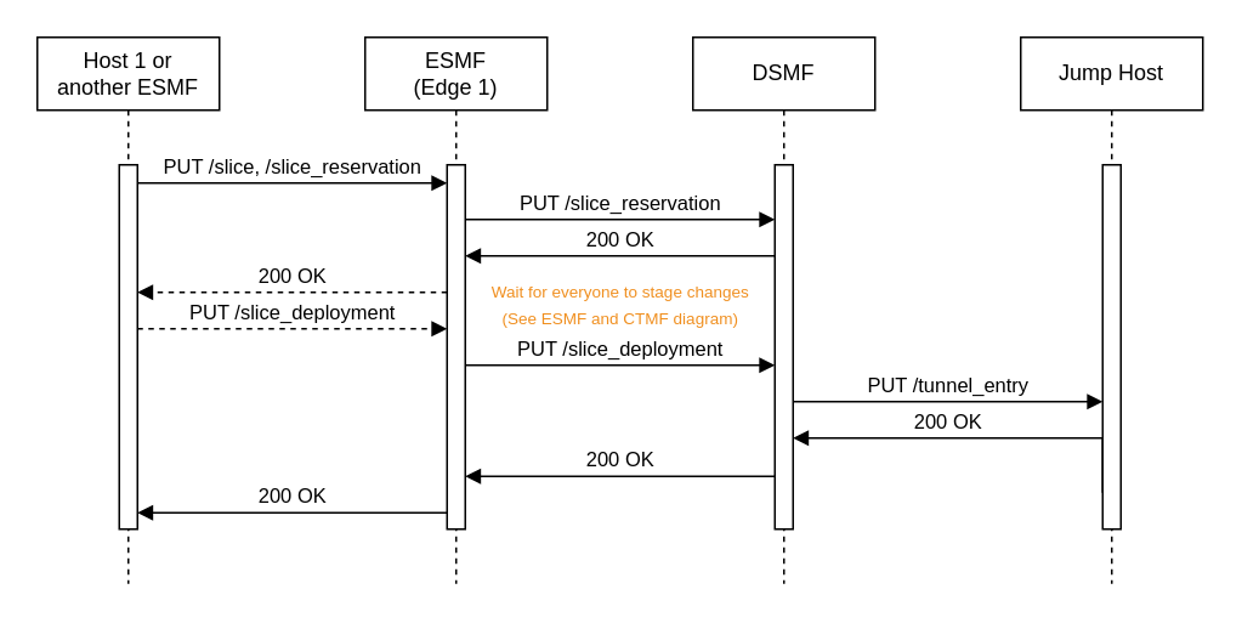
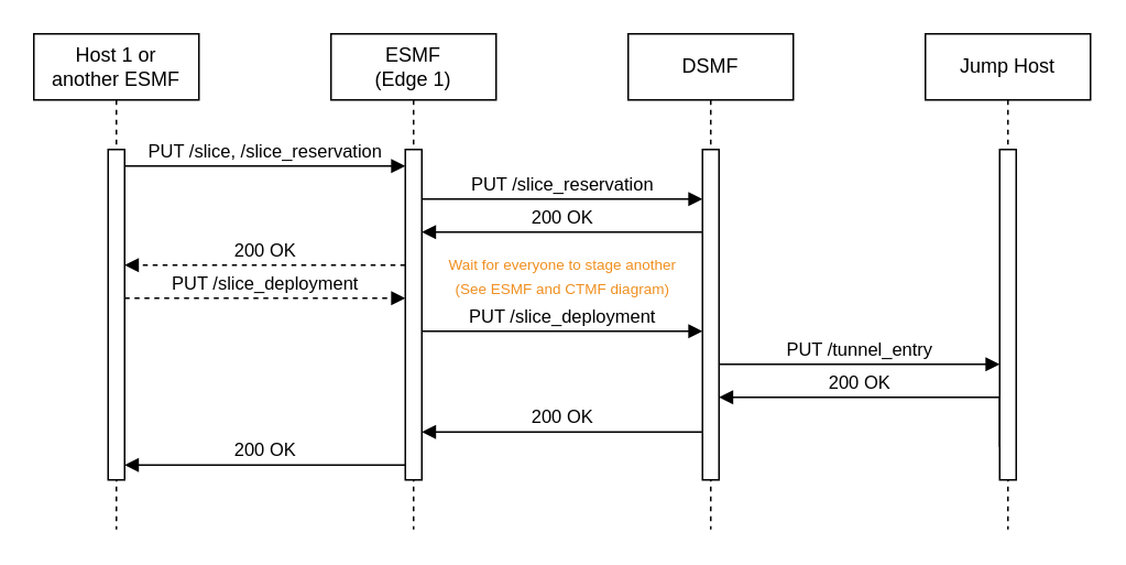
- <mxCell id="20" value="&lt;font style=&quot;font-size: 9px;&quot;&gt;Wait for everyone to stage changes&lt;br&gt;(See ESMF and CTMF diagram)&lt;/font&gt;" style="text;html=1;align=center;verticalAlign=middle;resizable=0;points=[];autosize=1;fontColor=#F08F1F;" parent="1" vertex="1"><mxGeometry x="260" y="146" width="160" height="40" as="geometry" /></mxCell>
+ <mxCell id="20" value="&lt;font style=&quot;font-size: 9px;&quot;&gt;Wait for everyone to stage another&lt;br&gt;(See ESMF and CTMF diagram)&lt;/font&gt;" style="text;html=1;align=center;verticalAlign=middle;resizable=0;points=[];autosize=1;fontColor=#F08F1F;" parent="1" vertex="1"><mxGeometry x="260" y="146" width="160" height="40" as="geometry" /></mxCell>
